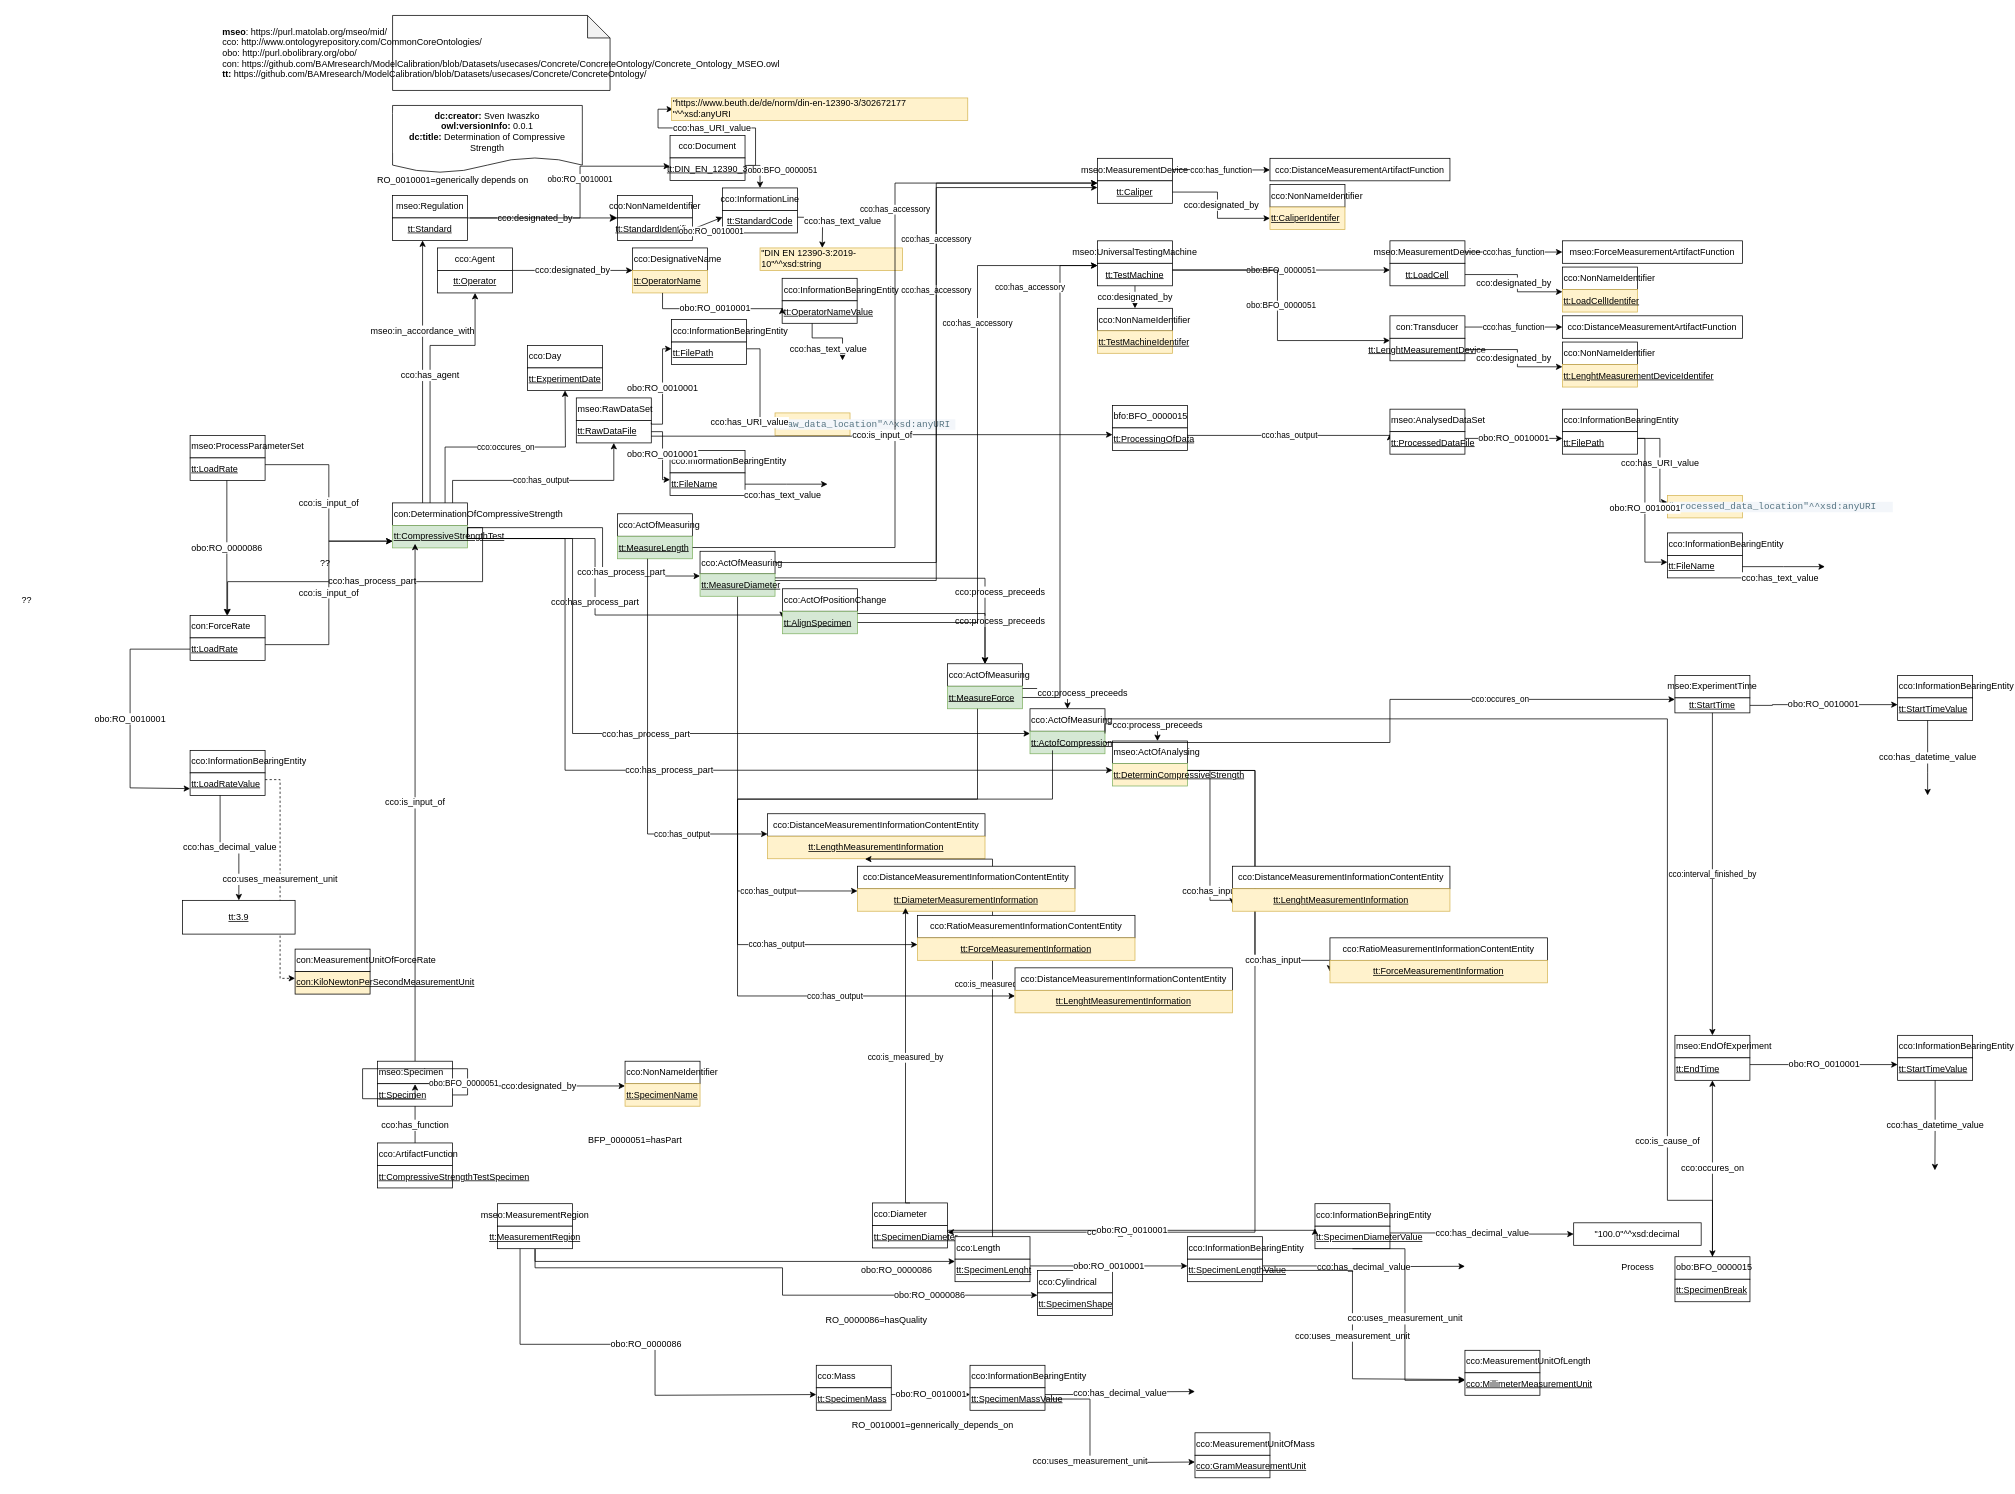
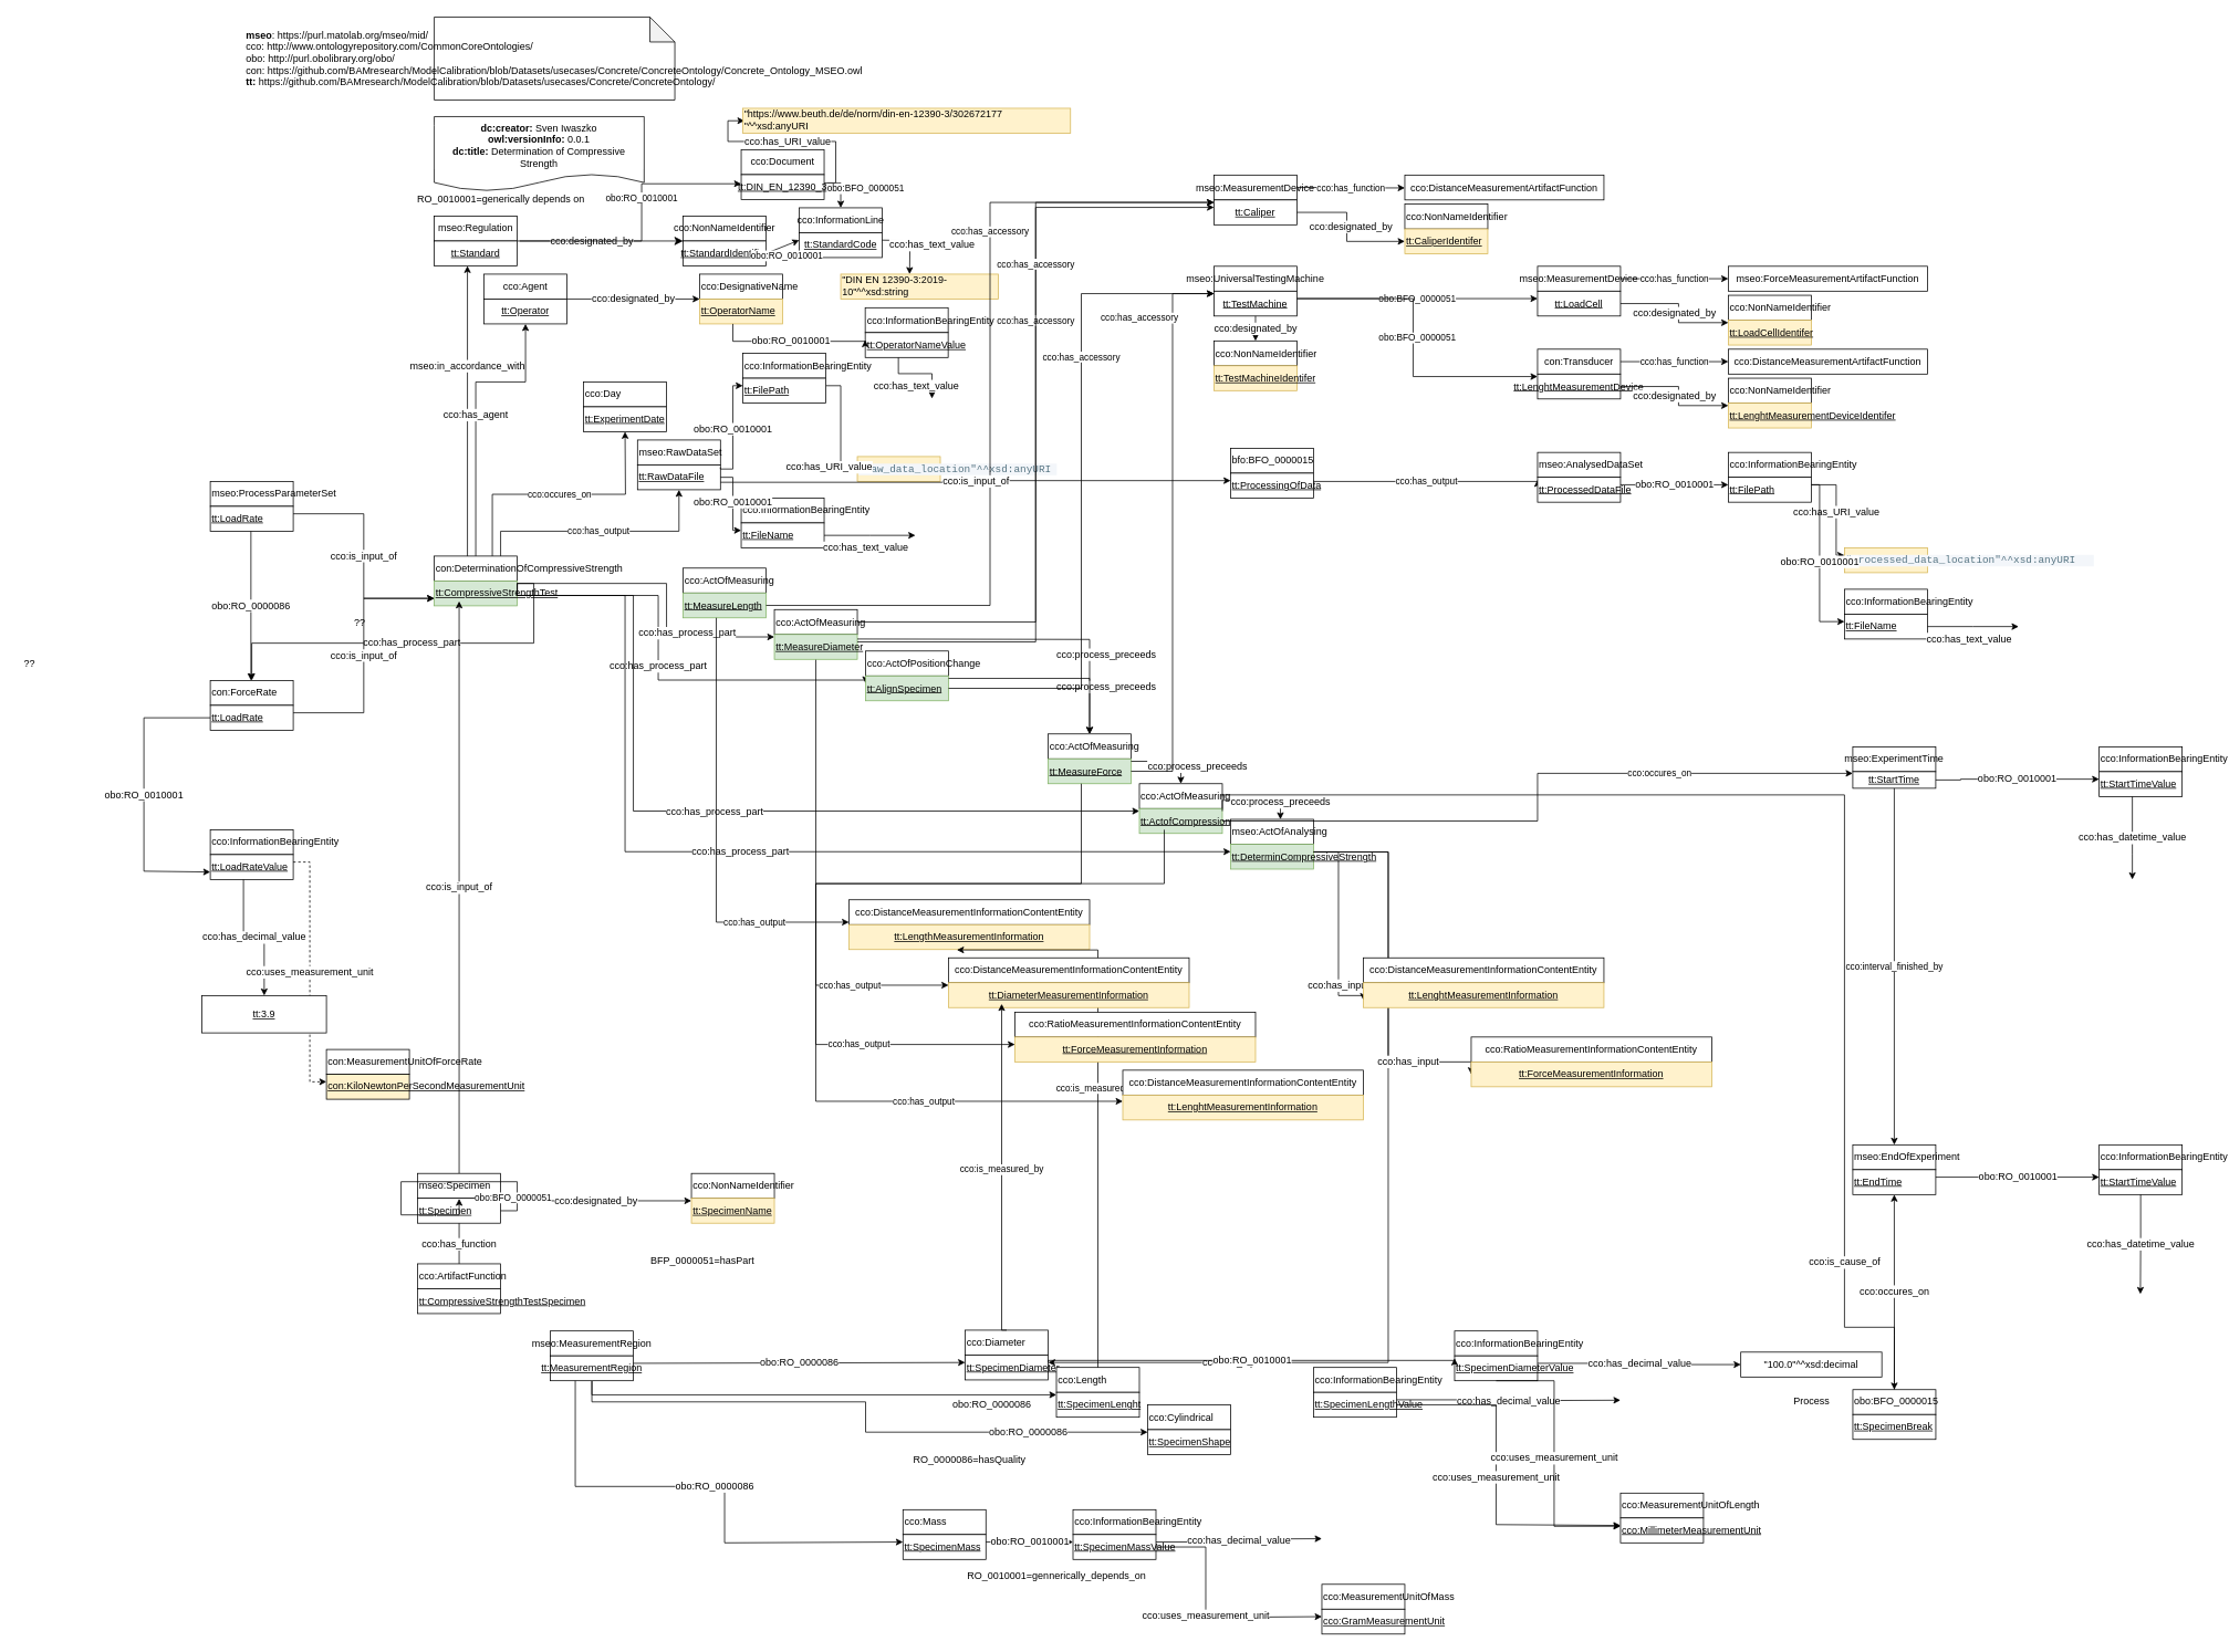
- <mxCell id="44" value="&lt;u&gt;tt:DeterminCompressiveStrength&lt;br&gt;&lt;/u&gt;" style="rounded=0;whiteSpace=wrap;html=1;snapToPoint=1;points=[[0.1,0],[0.2,0],[0.3,0],[0.4,0],[0.5,0],[0.6,0],[0.7,0],[0.8,0],[0.9,0],[0,0.1],[0,0.3],[0,0.5],[0,0.7],[0,0.9],[0.1,1],[0.2,1],[0.3,1],[0.4,1],[0.5,1],[0.6,1],[0.7,1],[0.8,1],[0.9,1],[1,0.1],[1,0.3],[1,0.5],[1,0.7],[1,0.9]];align=left;fillColor=#fff2cc;strokeColor=#82b366;" parent="26" vertex="1"><mxGeometry x="960" y="497.5" width="100" height="30" as="geometry" /></mxCell>
+ <mxCell id="44" value="&lt;u&gt;tt:DeterminCompressiveStrength&lt;br&gt;&lt;/u&gt;" style="rounded=0;whiteSpace=wrap;html=1;snapToPoint=1;points=[[0.1,0],[0.2,0],[0.3,0],[0.4,0],[0.5,0],[0.6,0],[0.7,0],[0.8,0],[0.9,0],[0,0.1],[0,0.3],[0,0.5],[0,0.7],[0,0.9],[0.1,1],[0.2,1],[0.3,1],[0.4,1],[0.5,1],[0.6,1],[0.7,1],[0.8,1],[0.9,1],[1,0.1],[1,0.3],[1,0.5],[1,0.7],[1,0.9]];align=left;fillColor=#d5e8d4;strokeColor=#82b366;" parent="26" vertex="1"><mxGeometry x="960" y="497.5" width="100" height="30" as="geometry" /></mxCell>
+ <mxCell id="109" value="obo:RO_0000086" style="edgeStyle=orthogonalEdgeStyle;rounded=0;orthogonalLoop=1;jettySize=auto;html=1;fontSize=12;entryX=0;entryY=0.3;entryDx=0;entryDy=0;exitX=1;exitY=0.3;exitDx=0;exitDy=0;" parent="1" source="108" target="111" edge="1"><mxGeometry relative="1" as="geometry"><mxPoint x="833" y="1636" as="sourcePoint" /><mxPoint x="1163" y="1636.5" as="targetPoint" /><Array as="points"><mxPoint x="1163" y="1644" /></Array></mxGeometry></mxCell>
- <mxCell id="177" value="obo:RO_0010001" style="edgeStyle=orthogonalEdgeStyle;rounded=0;orthogonalLoop=1;jettySize=auto;html=1;fontSize=12;entryX=0;entryY=0.3;entryDx=0;entryDy=0;exitX=1;exitY=0.3;exitDx=0;exitDy=0;" parent="1" source="126" target="174" edge="1"><mxGeometry relative="1" as="geometry"><mxPoint x="1383" y="1688" as="sourcePoint" /><mxPoint x="1543" y="1690" as="targetPoint" /><Array as="points" /></mxGeometry></mxCell>
- <mxCell id="178" value="RO_0010001=gennerically_depends_on" style="text;html=1;align=center;verticalAlign=middle;resizable=0;points=[];autosize=1;strokeColor=none;fillColor=none;" parent="1" vertex="1"><mxGeometry x="1128" y="1890" width="230" height="20" as="geometry" /></mxCell>
+ <mxCell id="178" value="RO_0010001=gennerically_depends_on" style="text;html=1;align=center;verticalAlign=middle;resizable=0;points=[];autosize=1;strokeColor=none;fillColor=none;" parent="1" vertex="1"><mxGeometry x="1158" y="1890" width="230" height="20" as="geometry" /></mxCell>
